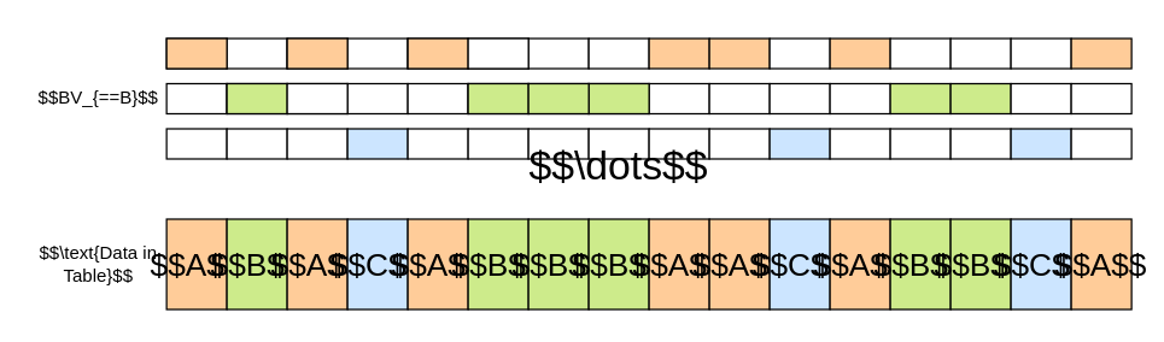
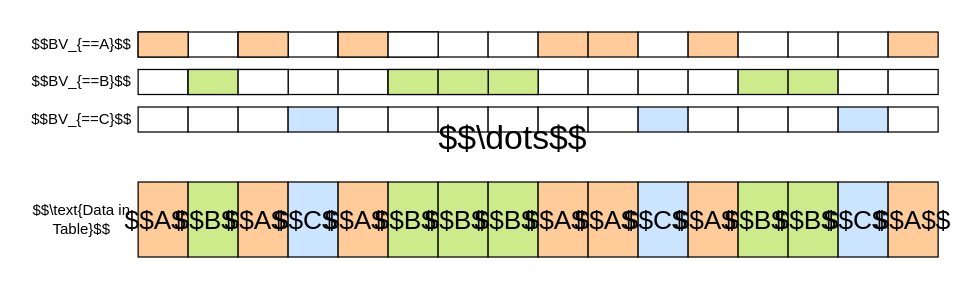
+ <mxCell id="66" value="$$BV_{==A}$$" style="text;html=1;strokeColor=none;fillColor=none;align=center;verticalAlign=middle;whiteSpace=wrap;rounded=0;" vertex="1" parent="1"><mxGeometry x="20" y="20" width="90" height="30" as="geometry" /></mxCell>
+ <mxCell id="68" value="$$BV_{==C}$$" style="text;html=1;strokeColor=none;fillColor=none;align=center;verticalAlign=middle;whiteSpace=wrap;rounded=0;" vertex="1" parent="1"><mxGeometry x="20" y="80" width="90" height="30" as="geometry" /></mxCell>
